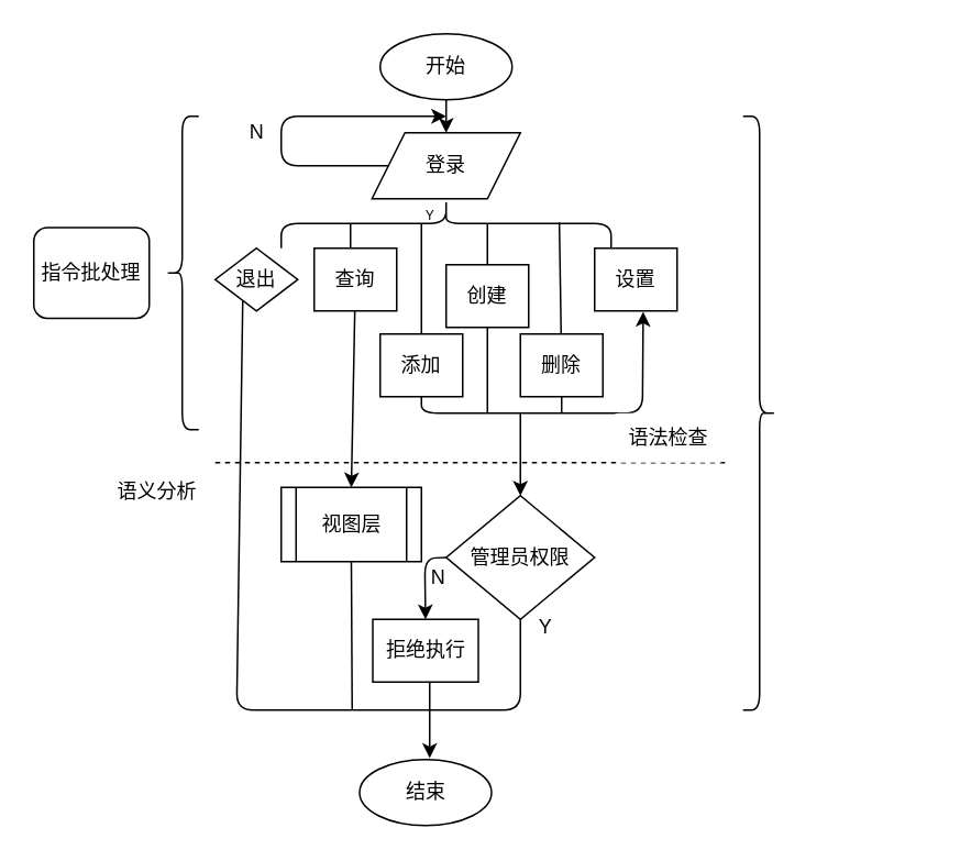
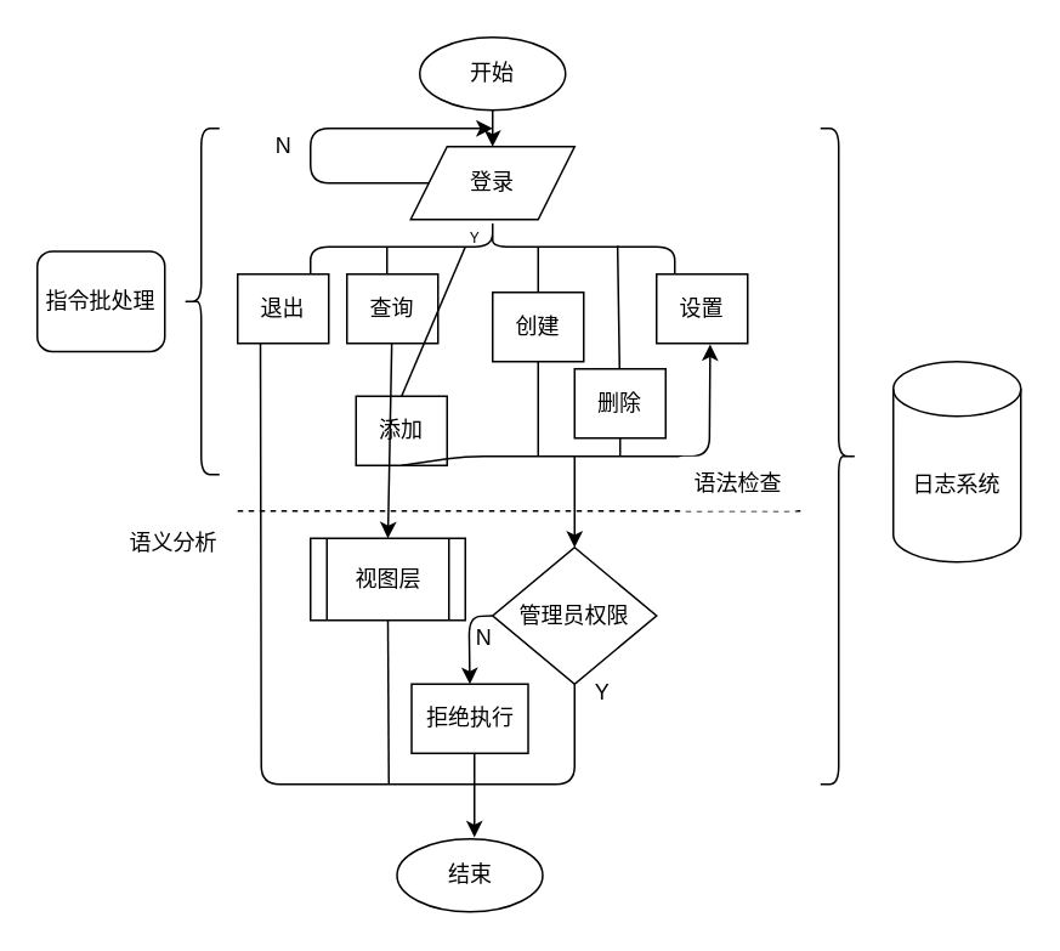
- <mxCell id="8" value="退出" style="rhombus;whiteSpace=wrap;html=1;" parent="1" vertex="1"><mxGeometry x="130" y="150" width="50" height="38" as="geometry" /></mxCell>
+ <mxCell id="8" value="退出" style="rounded=0;whiteSpace=wrap;html=1;" parent="1" vertex="1"><mxGeometry x="130" y="150" width="50" height="38" as="geometry" /></mxCell>
- <mxCell id="10" value="添加" style="rounded=0;whiteSpace=wrap;html=1;" parent="1" vertex="1"><mxGeometry x="230" y="202" width="50" height="38" as="geometry" /></mxCell>
+ <mxCell id="10" value="添加" style="rounded=0;whiteSpace=wrap;html=1;" parent="1" vertex="1"><mxGeometry x="195" y="217" width="50" height="38" as="geometry" /></mxCell>
+ <mxCell id="26" value="&lt;font style=&quot;font-size: 12px&quot;&gt;日志系统&lt;/font&gt;" style="shape=cylinder3;whiteSpace=wrap;html=1;boundedLbl=1;backgroundOutline=1;size=15;fontSize=8;" parent="1" vertex="1"><mxGeometry x="490" y="198" width="70" height="110" as="geometry" /></mxCell>
